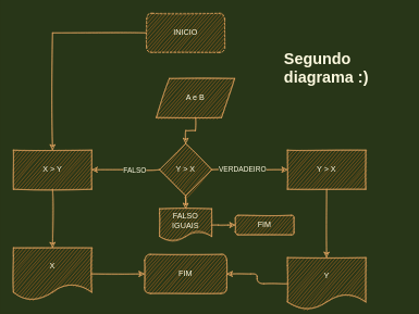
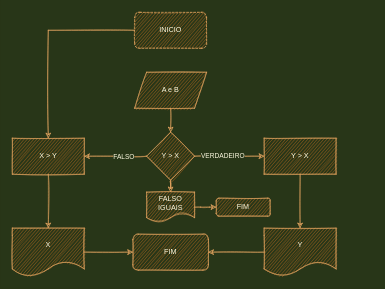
- <mxCell id="17" value="&lt;h1&gt;&lt;span&gt;Segundo diagrama :)&lt;/span&gt;&lt;br&gt;&lt;/h1&gt;&lt;div&gt;&lt;br&gt;&lt;/div&gt;" style="text;html=1;strokeColor=none;fillColor=none;spacing=5;spacingTop=-20;whiteSpace=wrap;overflow=hidden;rounded=0;sketch=1;fontColor=#FEFAE0;" vertex="1" parent="1"><mxGeometry x="430" y="70" width="190" height="120" as="geometry" /></mxCell>
- <mxCell id="7" value="A e B" style="shape=parallelogram;perimeter=parallelogramPerimeter;whiteSpace=wrap;html=1;fixedSize=1;fillColor=#BC6C25;strokeColor=#DDA15E;fontColor=#FEFAE0;sketch=1;" vertex="1" parent="1"><mxGeometry x="239" y="120" width="120" height="60" as="geometry" /></mxCell>
+ <mxCell id="7" value="A e B" style="shape=parallelogram;perimeter=parallelogramPerimeter;whiteSpace=wrap;html=1;fixedSize=1;fillColor=#BC6C25;strokeColor=#DDA15E;fontColor=#FEFAE0;sketch=1;" vertex="1" parent="1"><mxGeometry x="224" y="120" width="120" height="60" as="geometry" /></mxCell>
- <mxCell id="16" value="Y" style="shape=document;whiteSpace=wrap;html=1;boundedLbl=1;fillColor=#BC6C25;strokeColor=#DDA15E;fontColor=#FEFAE0;sketch=1;" vertex="1" parent="1"><mxGeometry x="440" y="395" width="120" height="80" as="geometry" /></mxCell>
+ <mxCell id="16" value="Y" style="shape=document;whiteSpace=wrap;html=1;boundedLbl=1;fillColor=#BC6C25;strokeColor=#DDA15E;fontColor=#FEFAE0;sketch=1;" vertex="1" parent="1"><mxGeometry x="440" y="380" width="120" height="80" as="geometry" /></mxCell>
